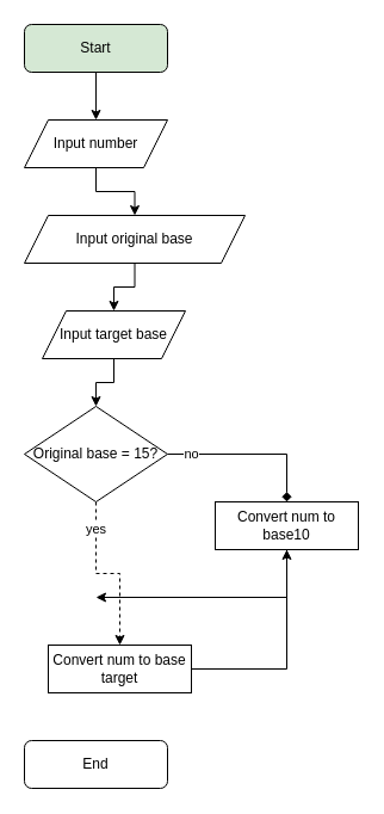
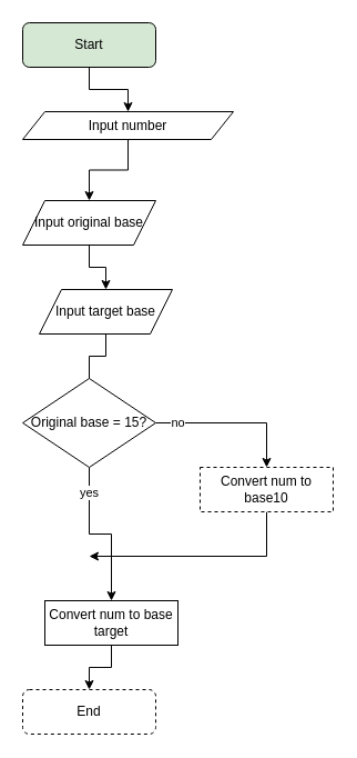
- <mxCell id="5" value="Input number" style="shape=parallelogram;perimeter=parallelogramPerimeter;whiteSpace=wrap;html=1;fixedSize=1;" vertex="1" parent="1"><mxGeometry x="20" y="100" width="120" height="40" as="geometry" /></mxCell>
+ <mxCell id="5" value="Input number" style="shape=parallelogram;perimeter=parallelogramPerimeter;whiteSpace=wrap;html=1;fixedSize=1;" vertex="1" parent="1"><mxGeometry x="20" y="100" width="190" height="25" as="geometry" /></mxCell>
- <mxCell id="7" value="Input original base" style="shape=parallelogram;perimeter=parallelogramPerimeter;whiteSpace=wrap;html=1;fixedSize=1;" vertex="1" parent="1"><mxGeometry x="20" y="180" width="185" height="40" as="geometry" /></mxCell>
+ <mxCell id="7" value="Input original base" style="shape=parallelogram;perimeter=parallelogramPerimeter;whiteSpace=wrap;html=1;fixedSize=1;" vertex="1" parent="1"><mxGeometry x="20" y="180" width="120" height="40" as="geometry" /></mxCell>
- <mxCell id="8" style="edgeStyle=orthogonalEdgeStyle;rounded=0;orthogonalLoop=1;jettySize=auto;html=1;entryX=0.5;entryY=0;entryDx=0;entryDy=0;" edge="1" parent="1" source="9" target="17"><mxGeometry relative="1" as="geometry" /></mxCell>
+ <mxCell id="8" style="edgeStyle=orthogonalEdgeStyle;rounded=0;orthogonalLoop=1;jettySize=auto;html=1;entryX=0.5;entryY=0;entryDx=0;entryDy=0;endArrow=none;" edge="1" parent="1" source="9" target="17"><mxGeometry relative="1" as="geometry" /></mxCell>
- <mxCell id="15" value="no" style="edgeStyle=orthogonalEdgeStyle;rounded=0;orthogonalLoop=1;jettySize=auto;html=1;entryX=0.5;entryY=0;entryDx=0;entryDy=0;endArrow=diamond;" edge="1" parent="1" source="17" target="11"><mxGeometry x="-0.714" relative="1" as="geometry"><mxPoint x="240" y="380" as="targetPoint" /><mxPoint as="offset" /></mxGeometry></mxCell>
+ <mxCell id="15" value="no" style="edgeStyle=orthogonalEdgeStyle;rounded=0;orthogonalLoop=1;jettySize=auto;html=1;entryX=0.5;entryY=0;entryDx=0;entryDy=0;" edge="1" parent="1" source="17" target="11"><mxGeometry x="-0.714" relative="1" as="geometry"><mxPoint x="240" y="380" as="targetPoint" /><mxPoint as="offset" /></mxGeometry></mxCell>
- <mxCell id="11" value="Convert num to base10" style="rounded=0;whiteSpace=wrap;html=1;" vertex="1" parent="1"><mxGeometry x="180" y="420" width="120" height="40" as="geometry" /></mxCell>
+ <mxCell id="11" value="Convert num to base10" style="rounded=0;whiteSpace=wrap;html=1;dashed=1;" vertex="1" parent="1"><mxGeometry x="180" y="420" width="120" height="40" as="geometry" /></mxCell>
- <mxCell id="16" value="yes" style="edgeStyle=orthogonalEdgeStyle;rounded=0;orthogonalLoop=1;jettySize=auto;html=1;entryX=0.5;entryY=0;entryDx=0;entryDy=0;dashed=1;" edge="1" parent="1" source="17" target="13"><mxGeometry x="-0.667" relative="1" as="geometry"><mxPoint as="offset" /></mxGeometry></mxCell>
+ <mxCell id="16" value="yes" style="edgeStyle=orthogonalEdgeStyle;rounded=0;orthogonalLoop=1;jettySize=auto;html=1;entryX=0.5;entryY=0;entryDx=0;entryDy=0;" edge="1" parent="1" source="17" target="13"><mxGeometry x="-0.667" relative="1" as="geometry"><mxPoint as="offset" /></mxGeometry></mxCell>
- <mxCell id="12" style="edgeStyle=orthogonalEdgeStyle;rounded=0;orthogonalLoop=1;jettySize=auto;html=1;" edge="1" parent="1" source="13" target="11"><mxGeometry relative="1" as="geometry" /></mxCell>
+ <mxCell id="12" style="edgeStyle=orthogonalEdgeStyle;rounded=0;orthogonalLoop=1;jettySize=auto;html=1;entryX=0.5;entryY=0;entryDx=0;entryDy=0;" edge="1" parent="1" source="13" target="14"><mxGeometry relative="1" as="geometry" /></mxCell>
- <mxCell id="14" value="End" style="rounded=1;whiteSpace=wrap;html=1;" vertex="1" parent="1"><mxGeometry x="20" y="620" width="120" height="40" as="geometry" /></mxCell>
+ <mxCell id="14" value="End" style="rounded=1;whiteSpace=wrap;html=1;dashed=1;" vertex="1" parent="1"><mxGeometry x="20" y="620" width="120" height="40" as="geometry" /></mxCell>
